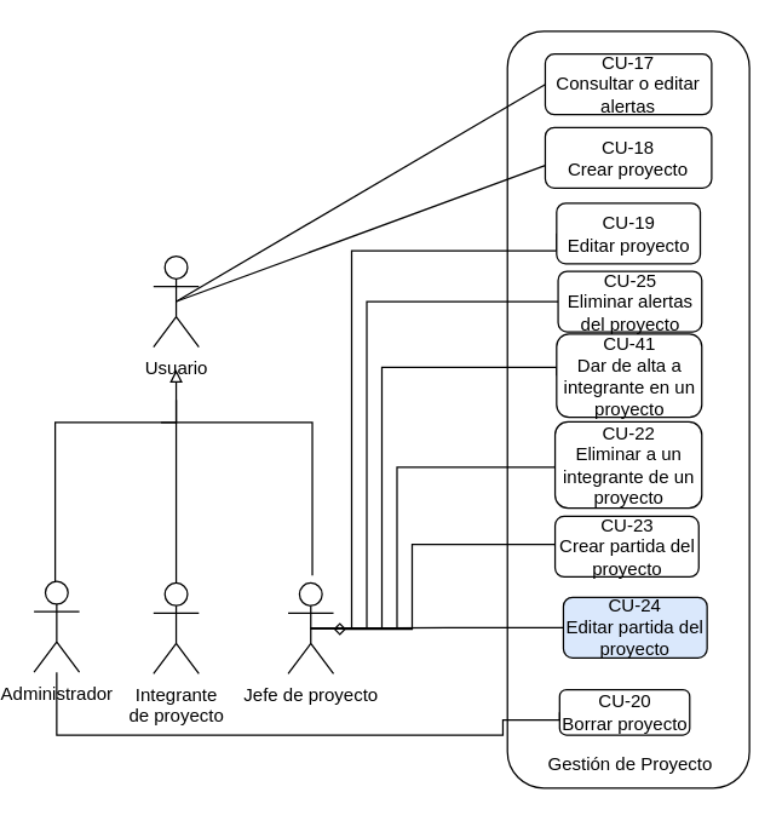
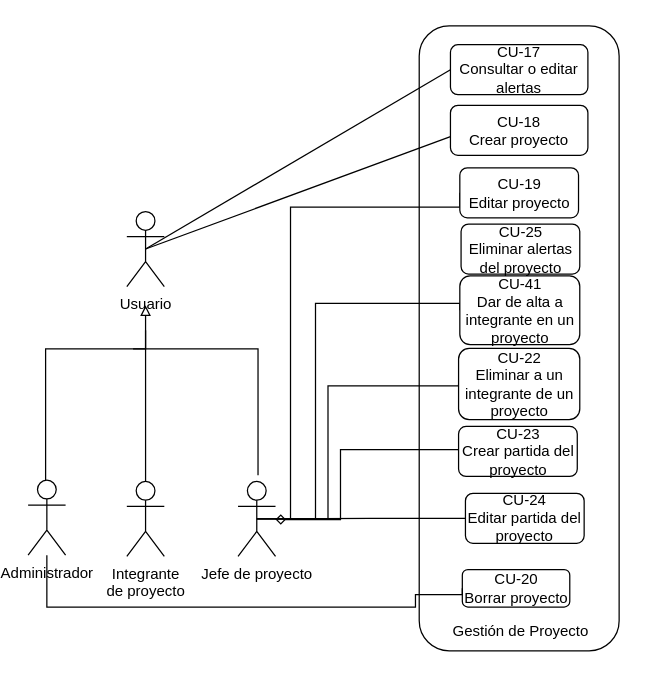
- <mxCell id="27" style="edgeStyle=orthogonalEdgeStyle;rounded=0;orthogonalLoop=1;jettySize=auto;html=1;exitX=0;exitY=0.5;exitDx=0;exitDy=0;endArrow=none;endFill=0;entryX=0.5;entryY=0.5;entryDx=0;entryDy=0;entryPerimeter=0;" edge="1" parent="1" source="28" target="12"><mxGeometry relative="1" as="geometry"><mxPoint x="260" y="415" as="targetPoint" /><Array as="points"><mxPoint x="240" y="199" /><mxPoint x="240" y="415" /></Array></mxGeometry></mxCell>
- <mxCell id="26" value="CU-24&lt;br&gt;Editar partida del proyecto" style="rounded=1;whiteSpace=wrap;html=1;fillColor=#dae8fc;" vertex="1" parent="1"><mxGeometry x="370" y="394" width="95" height="40" as="geometry" /></mxCell>
+ <mxCell id="26" value="CU-24&lt;br&gt;Editar partida del proyecto" style="rounded=1;whiteSpace=wrap;html=1;" vertex="1" parent="1"><mxGeometry x="370" y="394" width="95" height="40" as="geometry" /></mxCell>
